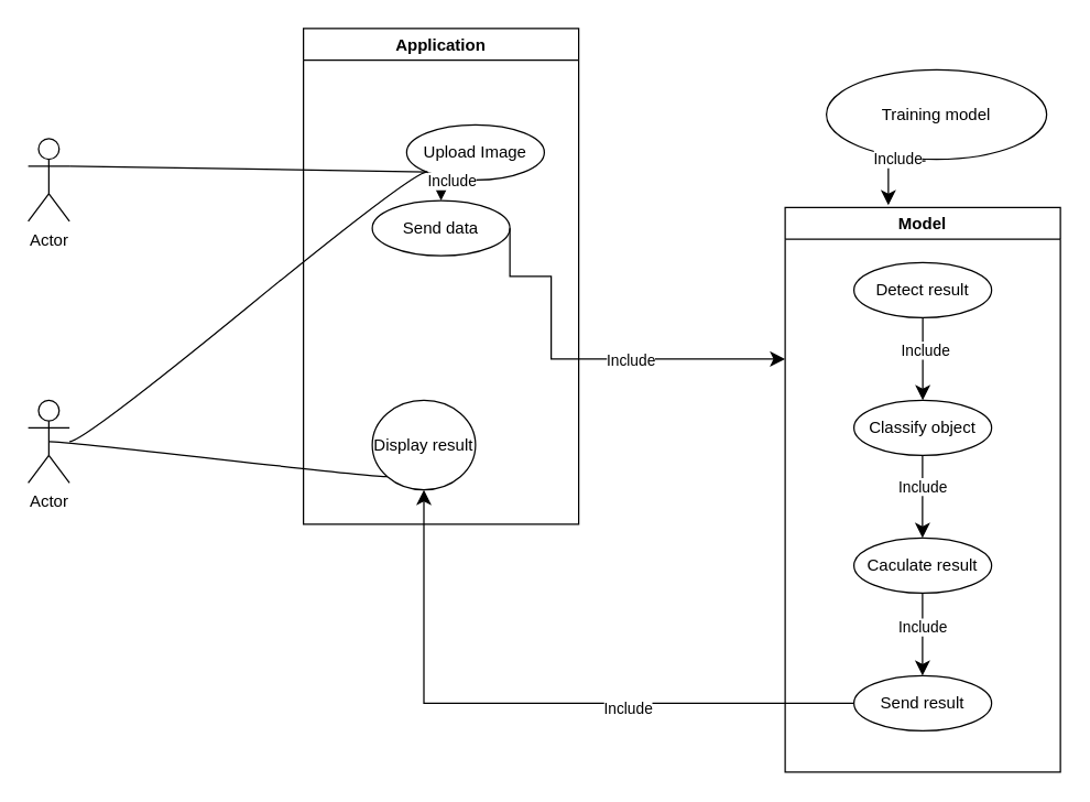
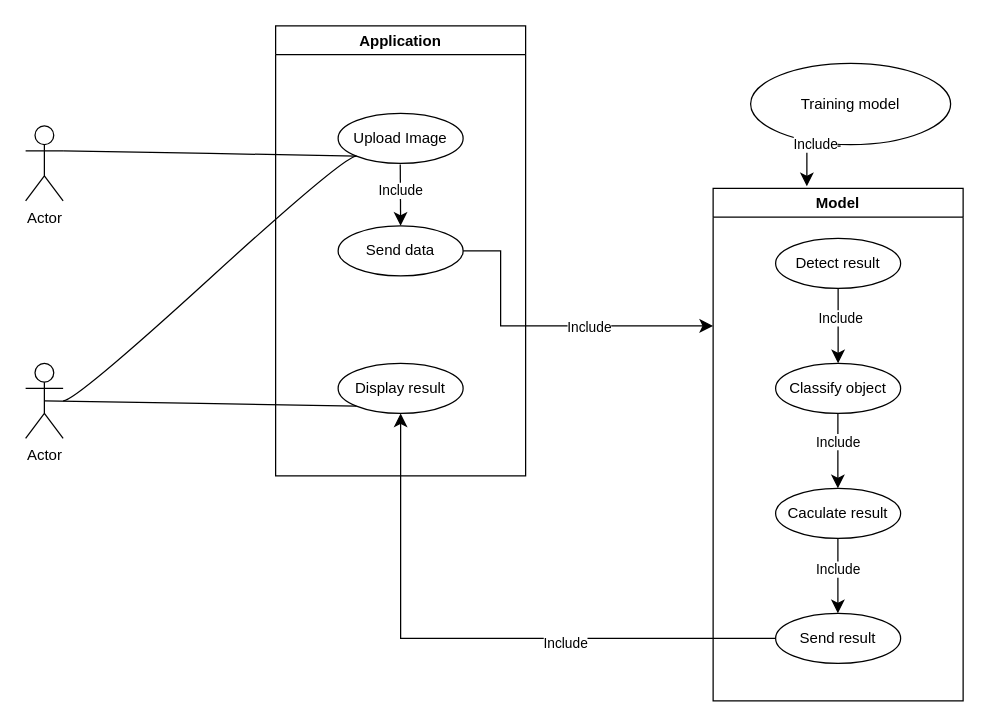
- <mxCell id="5" value="Upload Image" style="ellipse;whiteSpace=wrap;html=1;align=center;newEdgeStyle={&quot;edgeStyle&quot;:&quot;entityRelationEdgeStyle&quot;,&quot;startArrow&quot;:&quot;none&quot;,&quot;endArrow&quot;:&quot;none&quot;,&quot;segment&quot;:10,&quot;curved&quot;:1,&quot;sourcePerimeterSpacing&quot;:0,&quot;targetPerimeterSpacing&quot;:0};treeFolding=1;treeMoving=1;" vertex="1" parent="4"><mxGeometry x="75" y="70" width="100" height="40" as="geometry" /></mxCell>
+ <mxCell id="5" value="Upload Image" style="ellipse;whiteSpace=wrap;html=1;align=center;newEdgeStyle={&quot;edgeStyle&quot;:&quot;entityRelationEdgeStyle&quot;,&quot;startArrow&quot;:&quot;none&quot;,&quot;endArrow&quot;:&quot;none&quot;,&quot;segment&quot;:10,&quot;curved&quot;:1,&quot;sourcePerimeterSpacing&quot;:0,&quot;targetPerimeterSpacing&quot;:0};treeFolding=1;treeMoving=1;" vertex="1" parent="4"><mxGeometry x="50" y="70" width="100" height="40" as="geometry" /></mxCell>
- <mxCell id="6" value="Send data" style="ellipse;whiteSpace=wrap;html=1;align=center;newEdgeStyle={&quot;edgeStyle&quot;:&quot;entityRelationEdgeStyle&quot;,&quot;startArrow&quot;:&quot;none&quot;,&quot;endArrow&quot;:&quot;none&quot;,&quot;segment&quot;:10,&quot;curved&quot;:1,&quot;sourcePerimeterSpacing&quot;:0,&quot;targetPerimeterSpacing&quot;:0};treeFolding=1;treeMoving=1;" vertex="1" parent="4"><mxGeometry x="50" y="125" width="100" height="40" as="geometry" /></mxCell>
+ <mxCell id="6" value="Send data" style="ellipse;whiteSpace=wrap;html=1;align=center;newEdgeStyle={&quot;edgeStyle&quot;:&quot;entityRelationEdgeStyle&quot;,&quot;startArrow&quot;:&quot;none&quot;,&quot;endArrow&quot;:&quot;none&quot;,&quot;segment&quot;:10,&quot;curved&quot;:1,&quot;sourcePerimeterSpacing&quot;:0,&quot;targetPerimeterSpacing&quot;:0};treeFolding=1;treeMoving=1;" vertex="1" parent="4"><mxGeometry x="50" y="160" width="100" height="40" as="geometry" /></mxCell>
- <mxCell id="7" value="Display result" style="ellipse;whiteSpace=wrap;html=1;align=center;newEdgeStyle={&quot;edgeStyle&quot;:&quot;entityRelationEdgeStyle&quot;,&quot;startArrow&quot;:&quot;none&quot;,&quot;endArrow&quot;:&quot;none&quot;,&quot;segment&quot;:10,&quot;curved&quot;:1,&quot;sourcePerimeterSpacing&quot;:0,&quot;targetPerimeterSpacing&quot;:0};treeFolding=1;treeMoving=1;" vertex="1" parent="4"><mxGeometry x="50" y="270" width="75" height="65" as="geometry" /></mxCell>
+ <mxCell id="7" value="Display result" style="ellipse;whiteSpace=wrap;html=1;align=center;newEdgeStyle={&quot;edgeStyle&quot;:&quot;entityRelationEdgeStyle&quot;,&quot;startArrow&quot;:&quot;none&quot;,&quot;endArrow&quot;:&quot;none&quot;,&quot;segment&quot;:10,&quot;curved&quot;:1,&quot;sourcePerimeterSpacing&quot;:0,&quot;targetPerimeterSpacing&quot;:0};treeFolding=1;treeMoving=1;" vertex="1" parent="4"><mxGeometry x="50" y="270" width="100" height="40" as="geometry" /></mxCell>
